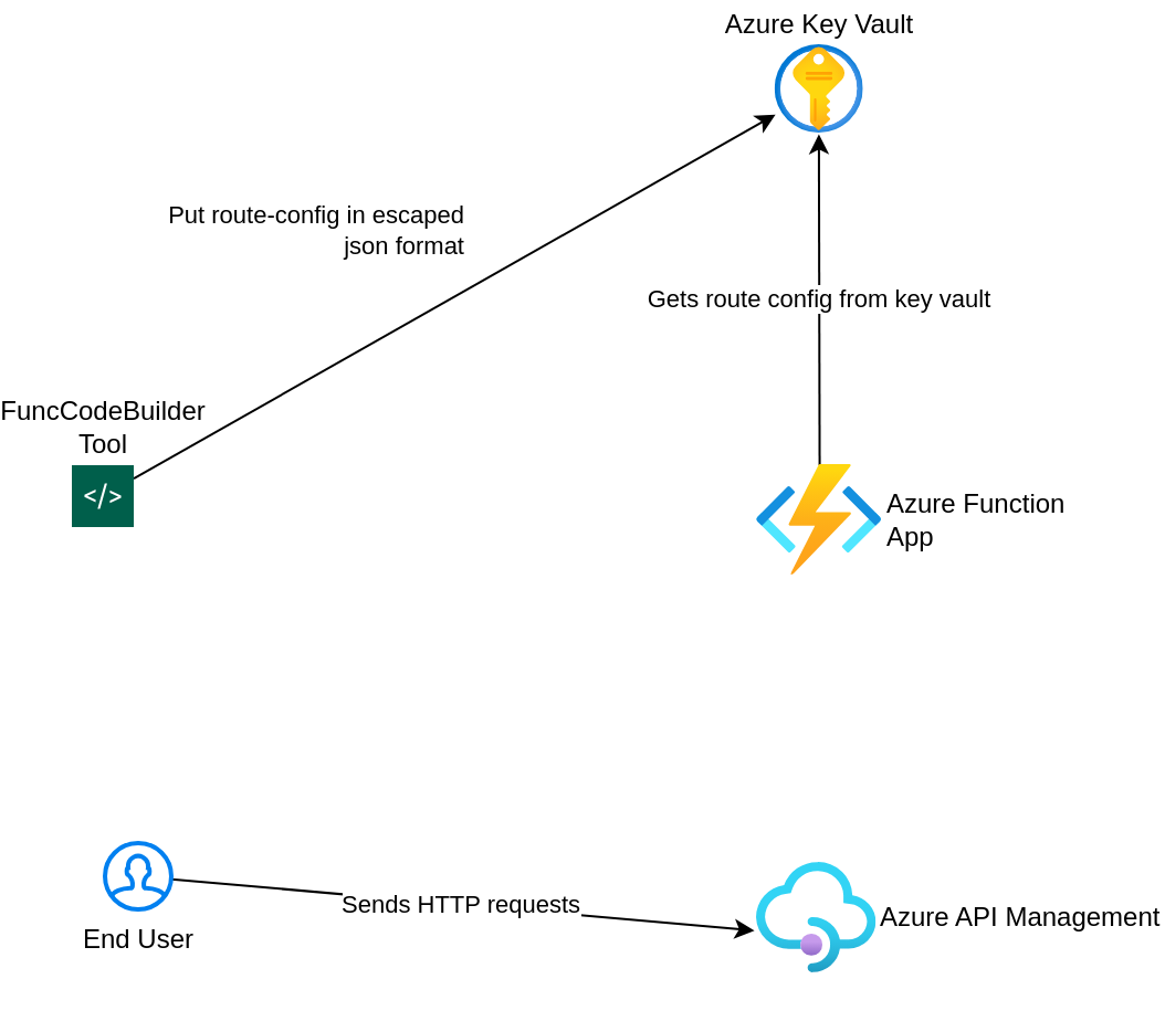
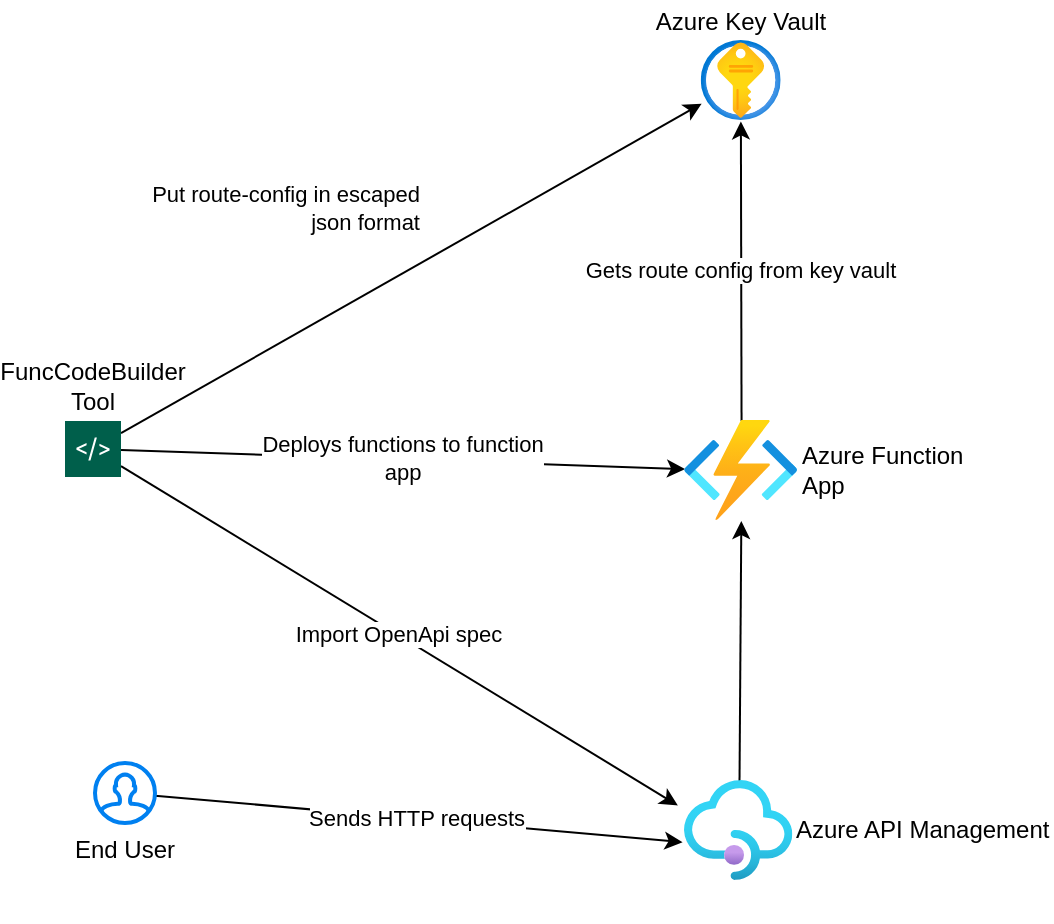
+ <mxCell id="3" value="Deploys functions to function&lt;br&gt;app" style="edgeStyle=none;rounded=0;orthogonalLoop=1;jettySize=auto;html=1;" edge="1" parent="1" source="5" target="8"><mxGeometry relative="1" as="geometry" /></mxCell>
+ <mxCell id="9" style="edgeStyle=none;rounded=0;orthogonalLoop=1;jettySize=auto;html=1;" edge="1" parent="1" source="10" target="8"><mxGeometry relative="1" as="geometry" /></mxCell>
+ <mxCell id="4" value="Import OpenApi spec" style="edgeStyle=none;rounded=0;orthogonalLoop=1;jettySize=auto;html=1;entryX=-0.066;entryY=0.244;entryDx=0;entryDy=0;entryPerimeter=0;" edge="1" parent="1" source="5" target="10"><mxGeometry relative="1" as="geometry" /></mxCell>
